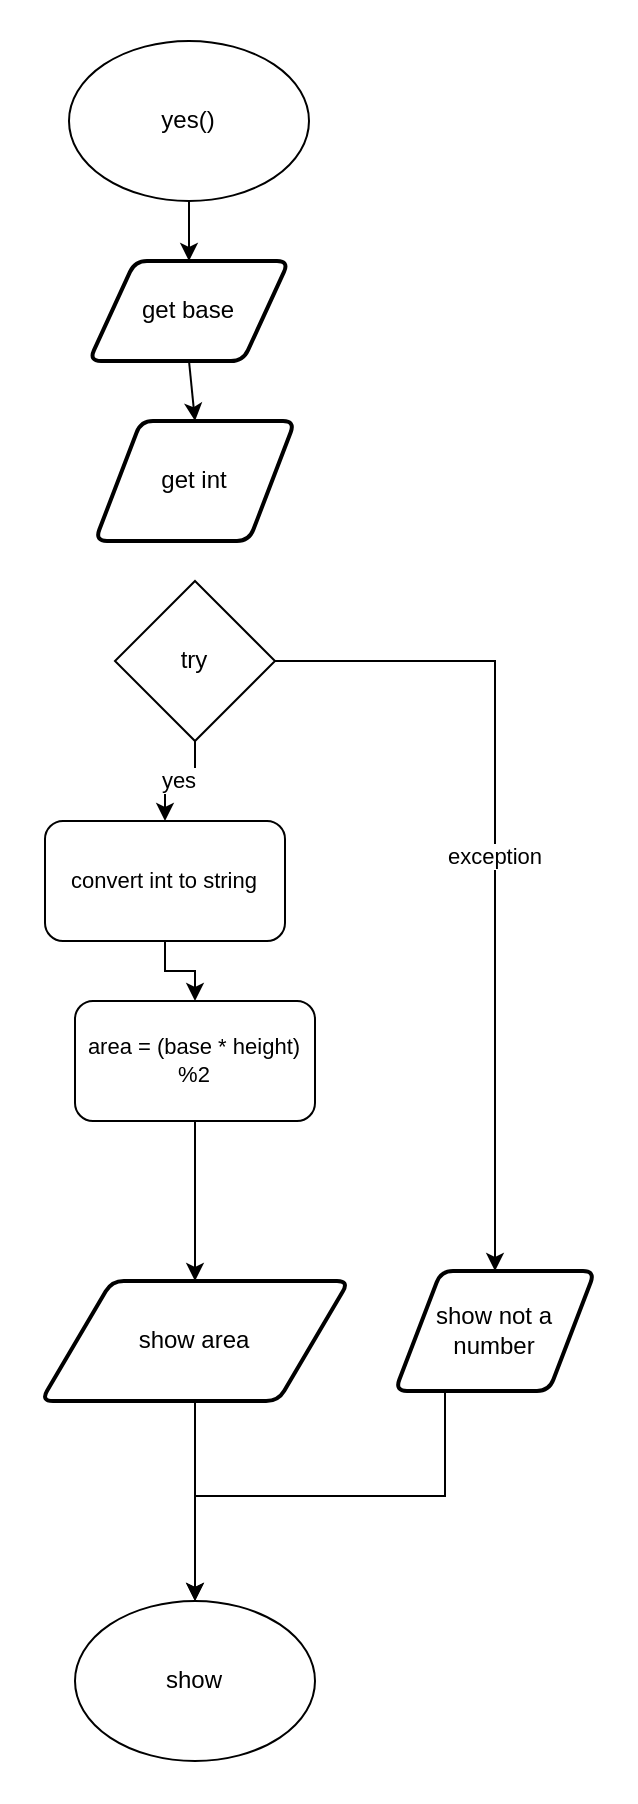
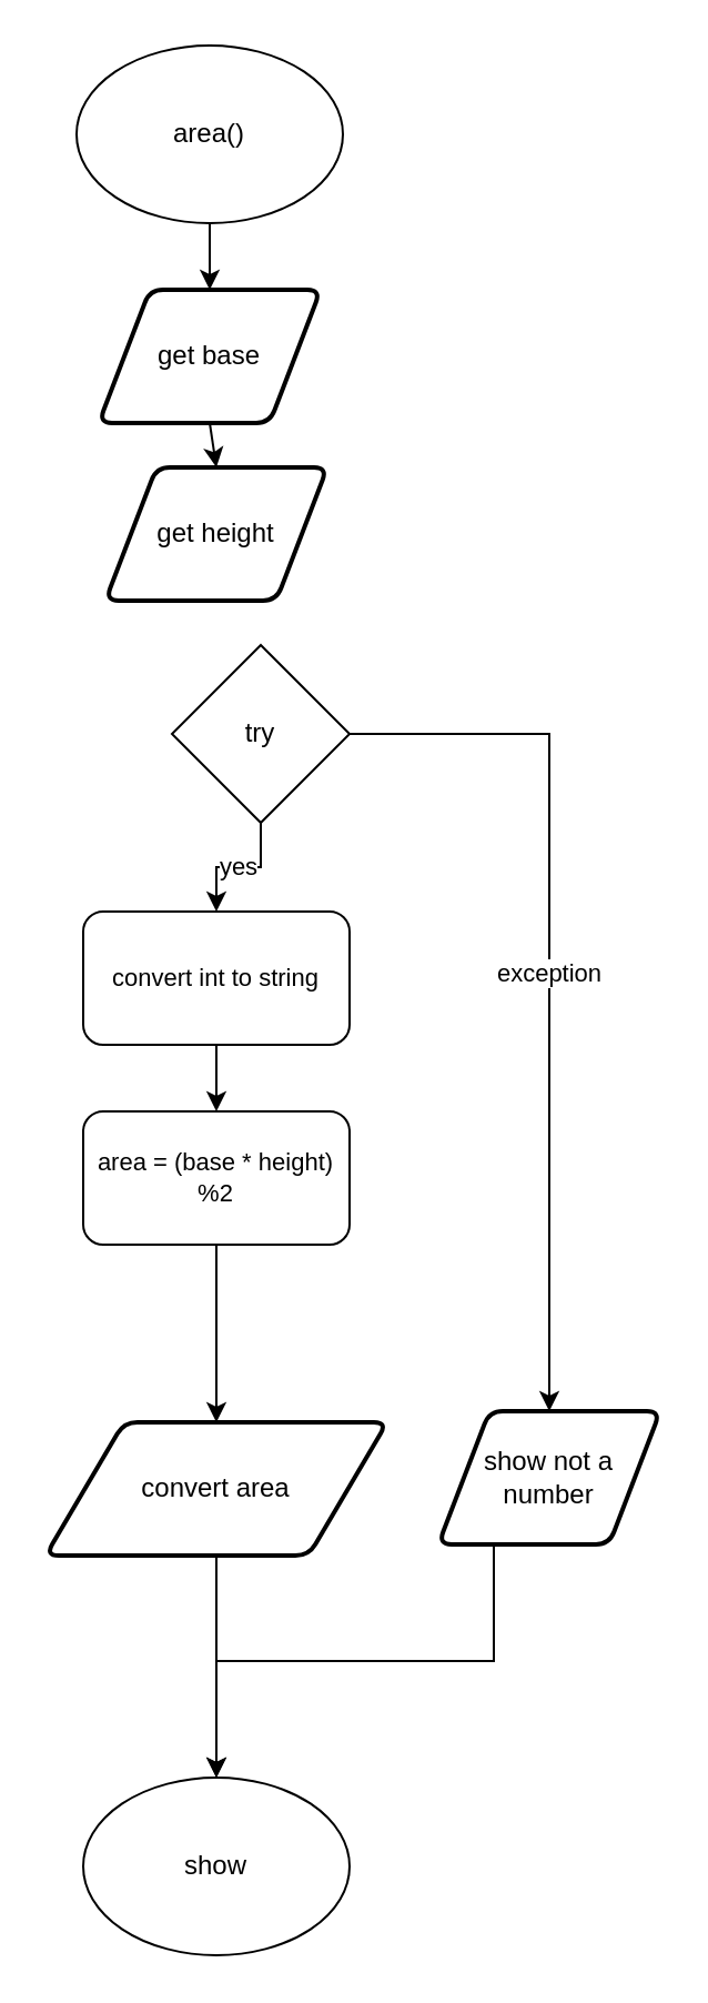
- <mxCell id="7" value="yes()" style="ellipse;whiteSpace=wrap;html=1;" parent="1" vertex="1"><mxGeometry x="34" y="20" width="120" height="80" as="geometry" /></mxCell>
+ <mxCell id="7" value="area()" style="ellipse;whiteSpace=wrap;html=1;" parent="1" vertex="1"><mxGeometry x="34" y="20" width="120" height="80" as="geometry" /></mxCell>
- <mxCell id="17" value="get base" style="shape=parallelogram;html=1;strokeWidth=2;perimeter=parallelogramPerimeter;whiteSpace=wrap;rounded=1;arcSize=12;size=0.23;" parent="1" vertex="1"><mxGeometry x="44" y="130" width="100" height="50" as="geometry" /></mxCell>
+ <mxCell id="17" value="get base" style="shape=parallelogram;html=1;strokeWidth=2;perimeter=parallelogramPerimeter;whiteSpace=wrap;rounded=1;arcSize=12;size=0.23;" parent="1" vertex="1"><mxGeometry x="44" y="130" width="100" height="60" as="geometry" /></mxCell>
- <mxCell id="18" value="get int" style="shape=parallelogram;html=1;strokeWidth=2;perimeter=parallelogramPerimeter;whiteSpace=wrap;rounded=1;arcSize=12;size=0.23;" vertex="1" parent="1"><mxGeometry x="47" y="210" width="100" height="60" as="geometry" /></mxCell>
+ <mxCell id="18" value="get height" style="shape=parallelogram;html=1;strokeWidth=2;perimeter=parallelogramPerimeter;whiteSpace=wrap;rounded=1;arcSize=12;size=0.23;" vertex="1" parent="1"><mxGeometry x="47" y="210" width="100" height="60" as="geometry" /></mxCell>
- <mxCell id="11" value="try" style="rhombus;whiteSpace=wrap;html=1;" parent="1" vertex="1"><mxGeometry x="57" y="290" width="80" height="80" as="geometry" /></mxCell>
+ <mxCell id="11" value="try" style="rhombus;whiteSpace=wrap;html=1;" parent="1" vertex="1"><mxGeometry x="77" y="290" width="80" height="80" as="geometry" /></mxCell>
- <mxCell id="13" value="convert int to string" style="rounded=1;whiteSpace=wrap;html=1;fontFamily=Helvetica;fontSize=11;fontColor=default;" parent="1" vertex="1"><mxGeometry x="22" y="410" width="120" height="60" as="geometry" /></mxCell>
+ <mxCell id="13" value="convert int to string" style="rounded=1;whiteSpace=wrap;html=1;fontFamily=Helvetica;fontSize=11;fontColor=default;" parent="1" vertex="1"><mxGeometry x="37" y="410" width="120" height="60" as="geometry" /></mxCell>
- <mxCell id="3" value="show area" style="shape=parallelogram;html=1;strokeWidth=2;perimeter=parallelogramPerimeter;whiteSpace=wrap;rounded=1;arcSize=12;size=0.23;" parent="1" vertex="1"><mxGeometry x="20" y="640" width="154" height="60" as="geometry" /></mxCell>
+ <mxCell id="3" value="convert area" style="shape=parallelogram;html=1;strokeWidth=2;perimeter=parallelogramPerimeter;whiteSpace=wrap;rounded=1;arcSize=12;size=0.23;" parent="1" vertex="1"><mxGeometry x="20" y="640" width="154" height="60" as="geometry" /></mxCell>
